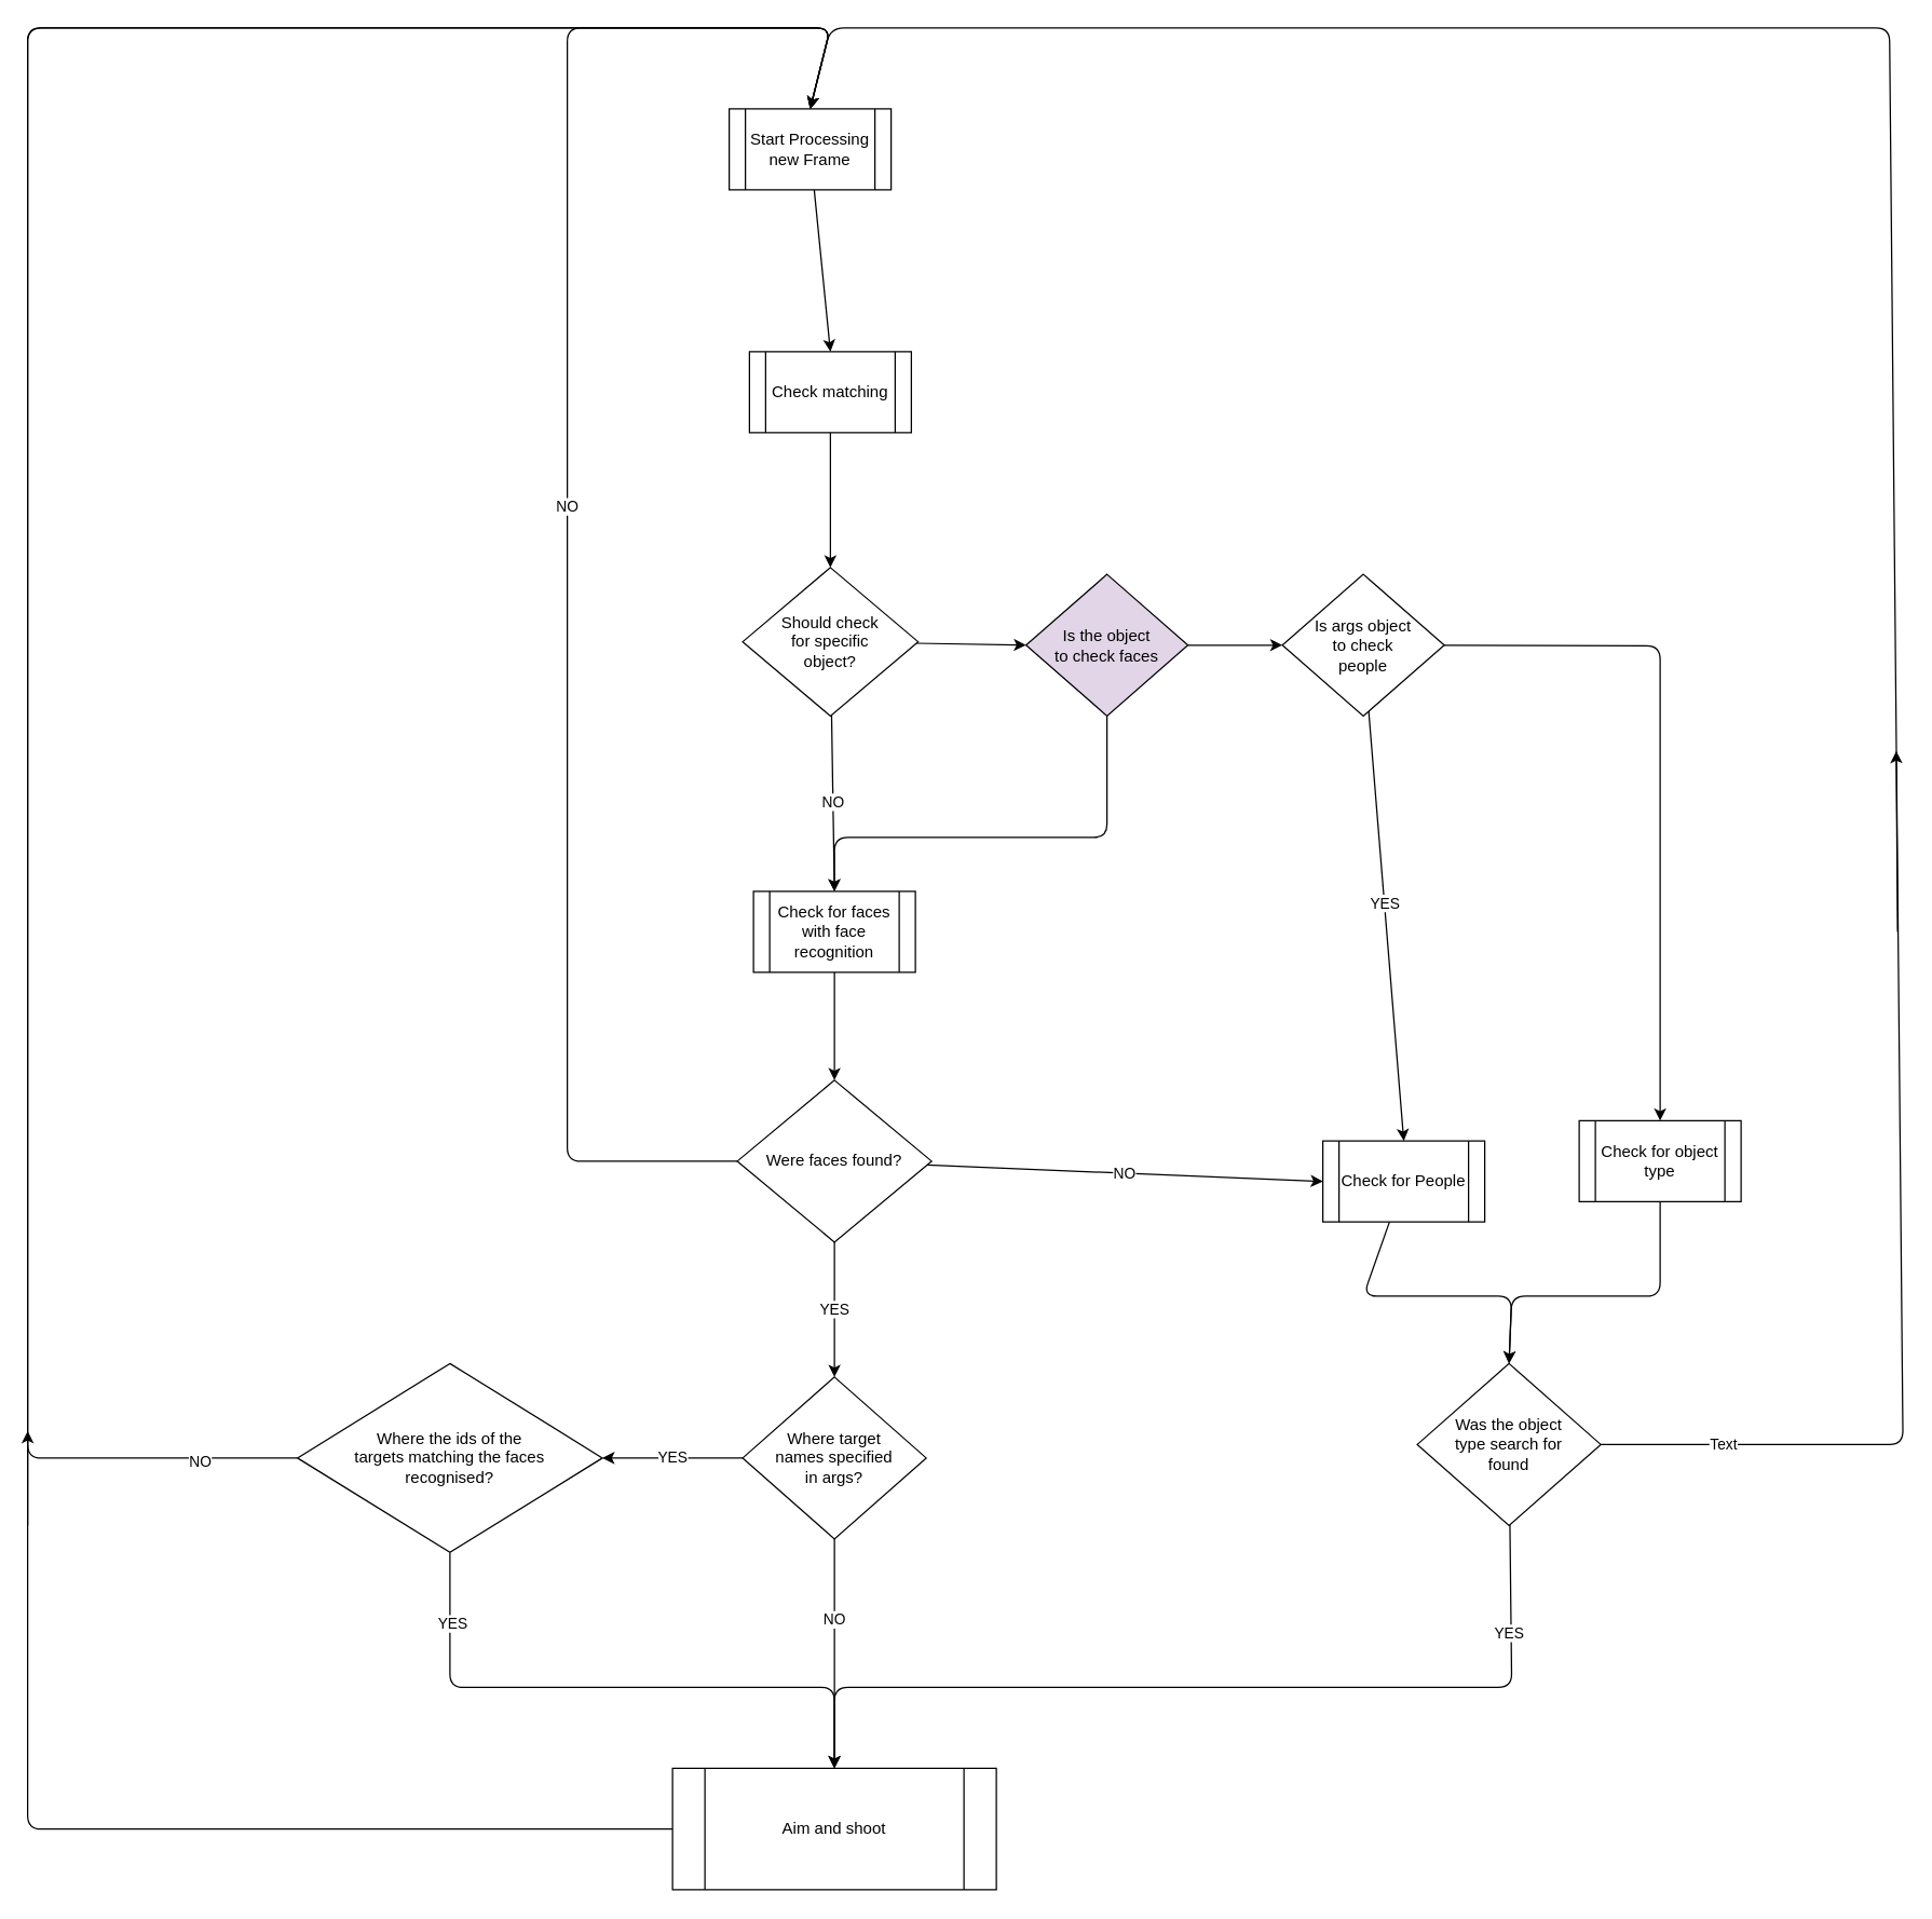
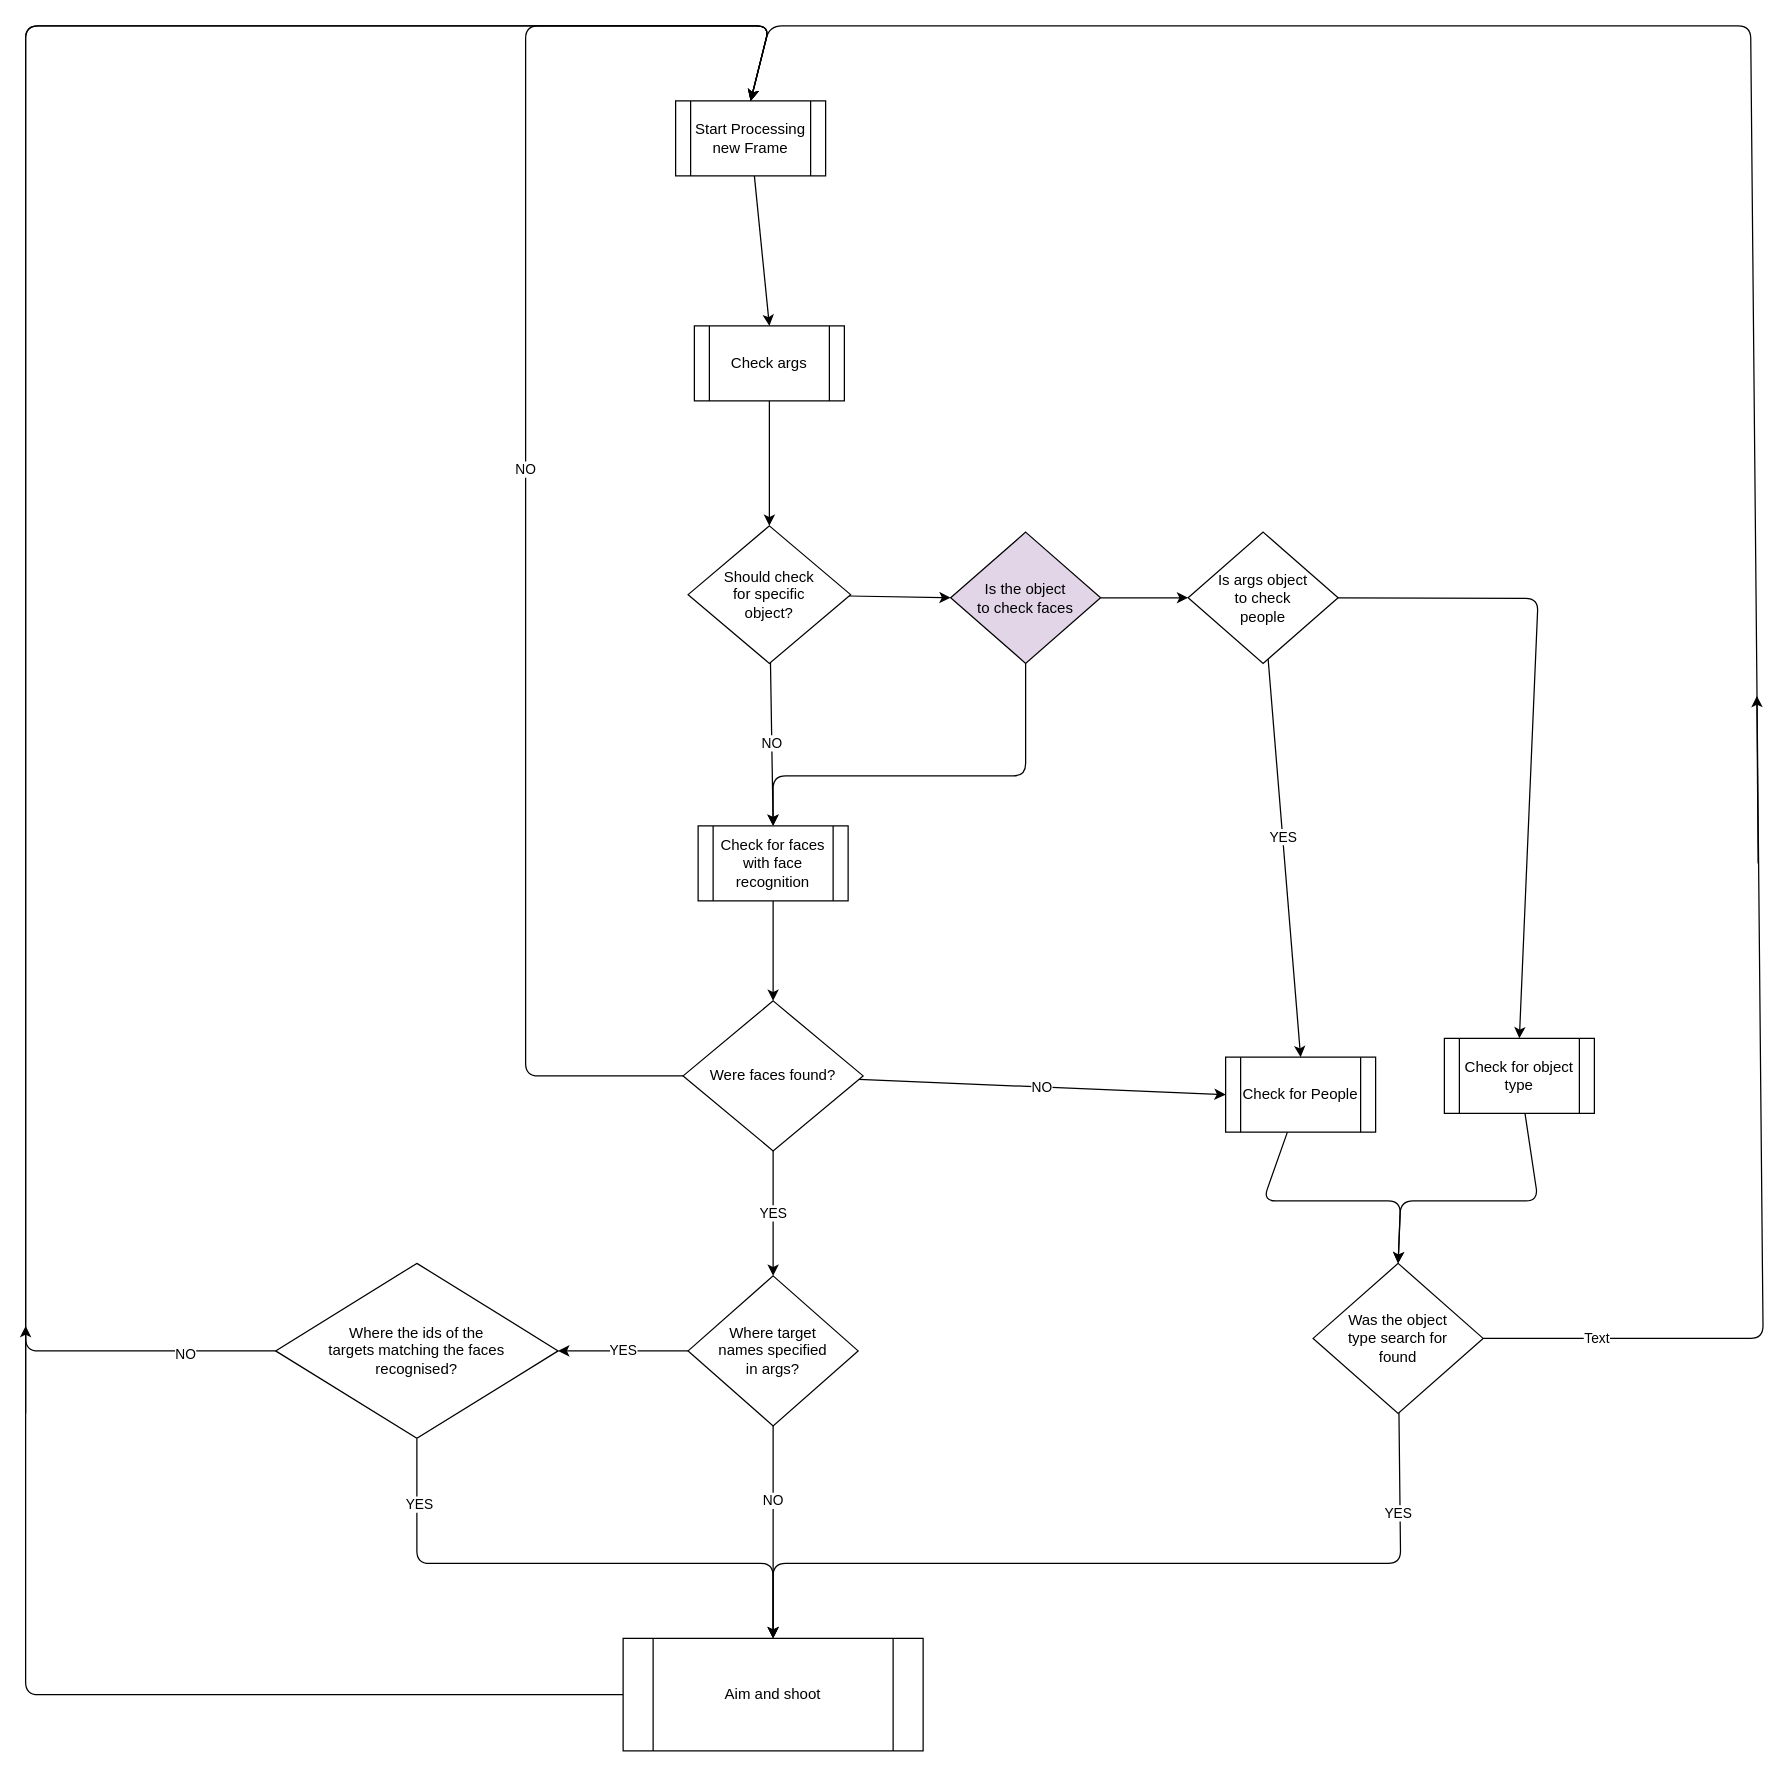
- <mxCell id="5" value="Check matching" style="shape=process;whiteSpace=wrap;html=1;backgroundOutline=1;" vertex="1" parent="1"><mxGeometry x="555" y="260" width="120" height="60" as="geometry" /></mxCell>
+ <mxCell id="5" value="Check args" style="shape=process;whiteSpace=wrap;html=1;backgroundOutline=1;" vertex="1" parent="1"><mxGeometry x="555" y="260" width="120" height="60" as="geometry" /></mxCell>
- <mxCell id="30" value="Check for object type" style="shape=process;whiteSpace=wrap;html=1;backgroundOutline=1;" vertex="1" parent="1"><mxGeometry x="1170" y="830" width="120" height="60" as="geometry" /></mxCell>
+ <mxCell id="30" value="Check for object type" style="shape=process;whiteSpace=wrap;html=1;backgroundOutline=1;" vertex="1" parent="1"><mxGeometry x="1155" y="830" width="120" height="60" as="geometry" /></mxCell>
